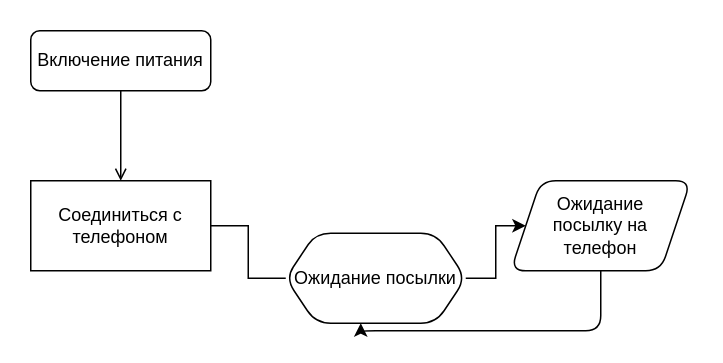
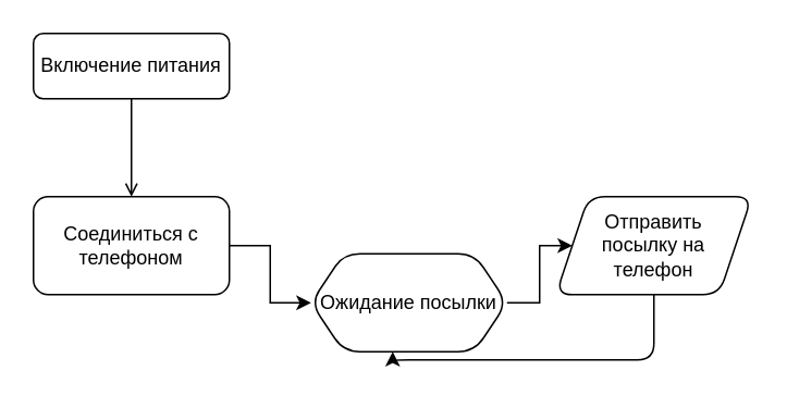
- <mxCell id="5" value="Соединиться с телефоном" style="whiteSpace=wrap;html=1;rounded=0;" vertex="1" parent="1"><mxGeometry x="20" y="120" width="120" height="60" as="geometry" /></mxCell>
+ <mxCell id="5" value="Соединиться с телефоном" style="whiteSpace=wrap;html=1;rounded=1;" vertex="1" parent="1"><mxGeometry x="20" y="120" width="120" height="60" as="geometry" /></mxCell>
- <mxCell id="9" value="Ожидание &lt;br&gt;посылку на &lt;br&gt;телефон" style="shape=parallelogram;perimeter=parallelogramPerimeter;whiteSpace=wrap;html=1;fixedSize=1;rounded=1;" vertex="1" parent="1"><mxGeometry x="340" y="120" width="120" height="60" as="geometry" /></mxCell>
+ <mxCell id="9" value="Отправить &lt;br&gt;посылку на &lt;br&gt;телефон" style="shape=parallelogram;perimeter=parallelogramPerimeter;whiteSpace=wrap;html=1;fixedSize=1;rounded=1;" vertex="1" parent="1"><mxGeometry x="340" y="120" width="120" height="60" as="geometry" /></mxCell>
- <mxCell id="4" style="edgeStyle=orthogonalEdgeStyle;rounded=0;orthogonalLoop=1;jettySize=auto;html=1;endArrow=none;" edge="1" parent="1" source="5" target="7"><mxGeometry relative="1" as="geometry" /></mxCell>
+ <mxCell id="4" style="edgeStyle=orthogonalEdgeStyle;rounded=0;orthogonalLoop=1;jettySize=auto;html=1;" edge="1" parent="1" source="5" target="7"><mxGeometry relative="1" as="geometry" /></mxCell>
